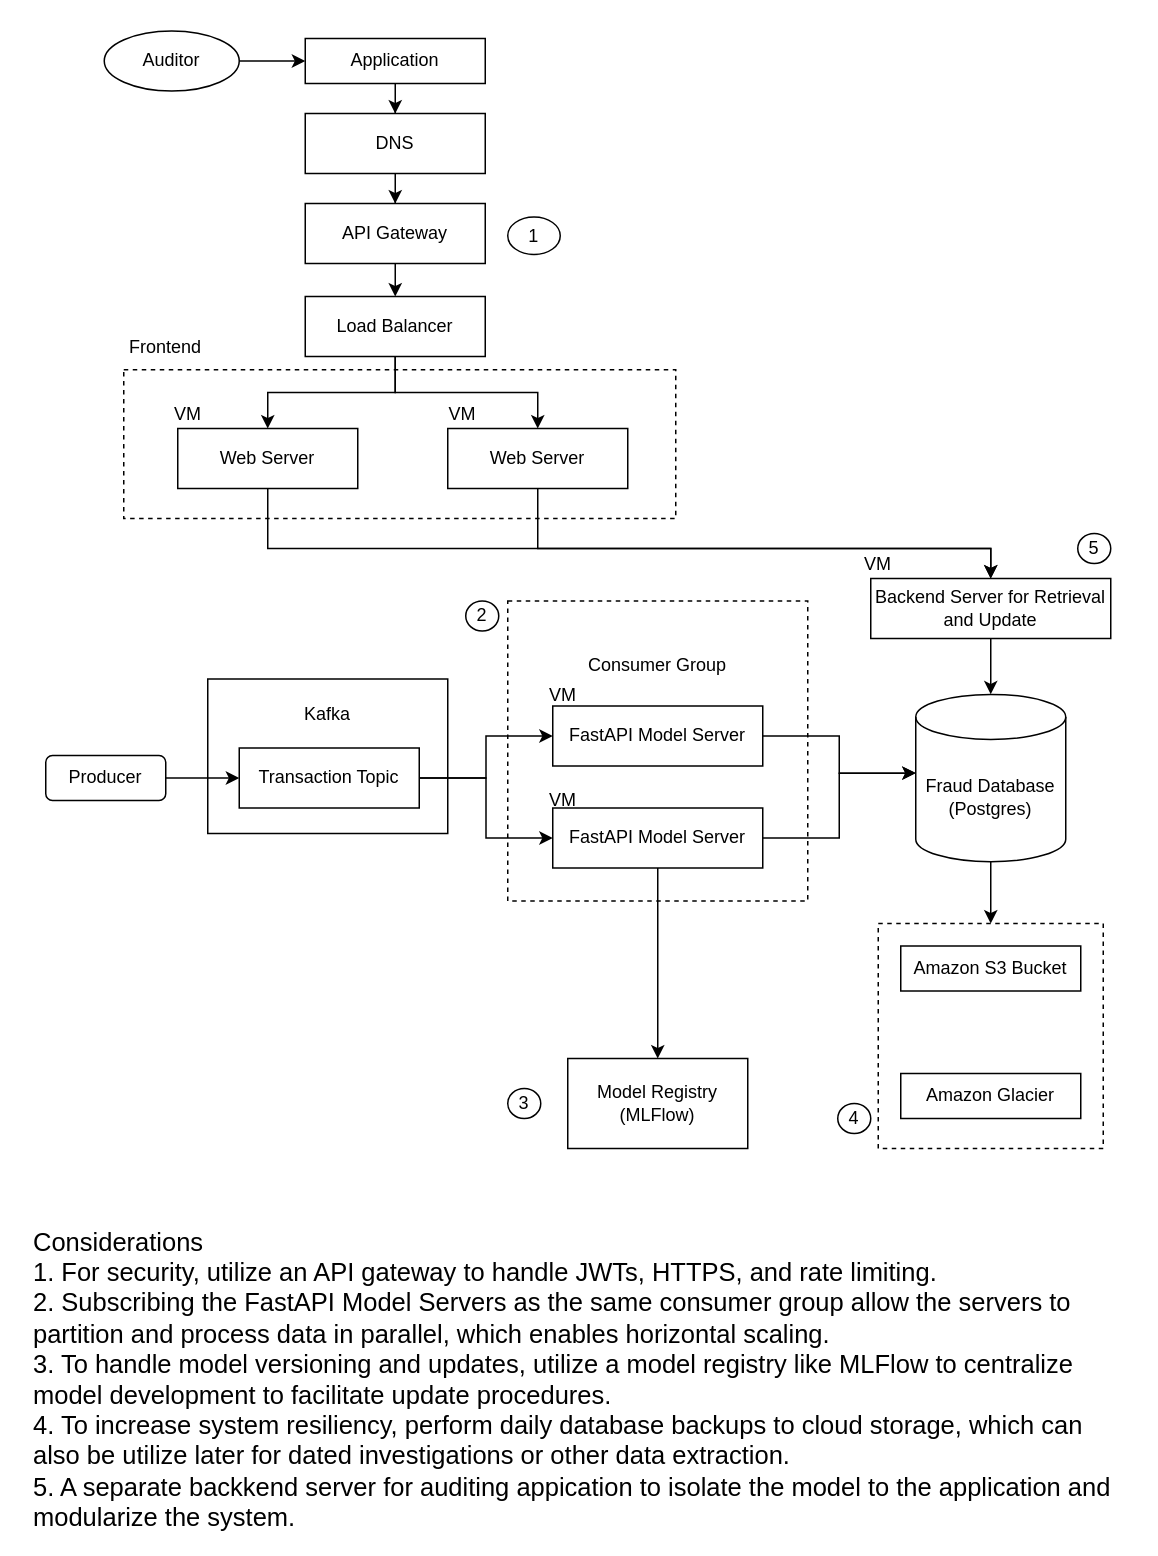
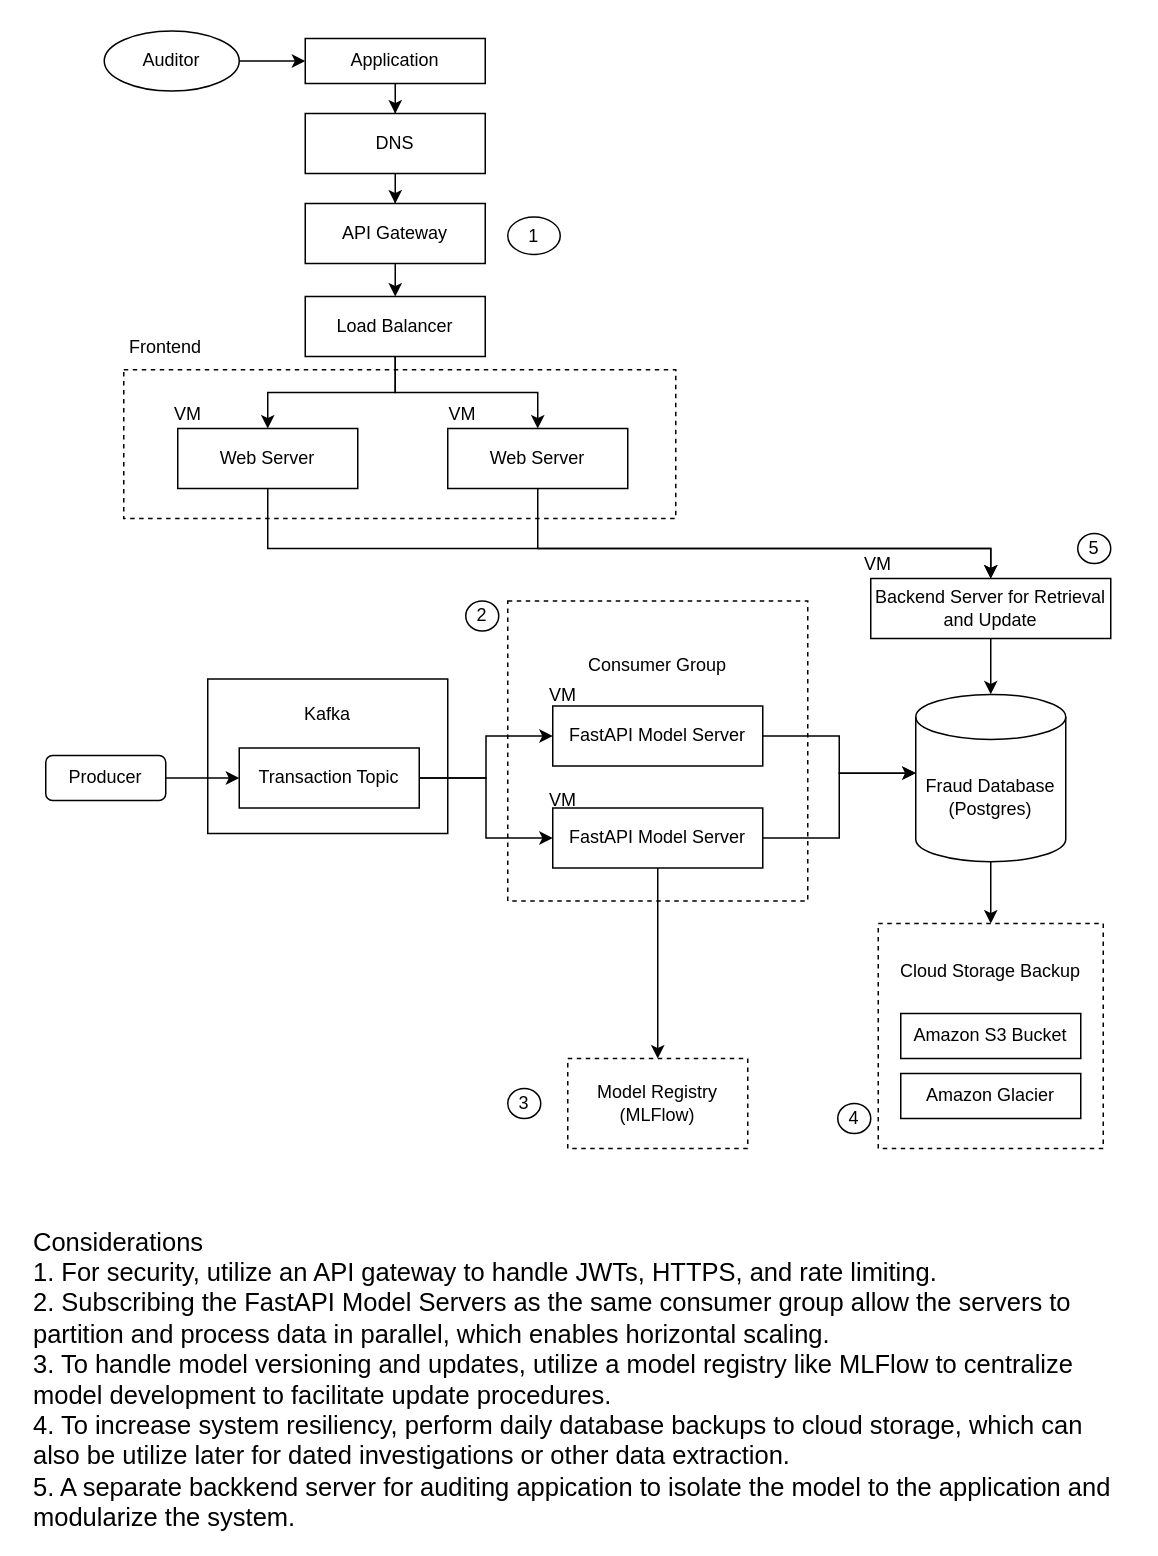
- <mxCell id="33" value="Amazon S3 Bucket" style="rounded=0;whiteSpace=wrap;html=1;" vertex="1" parent="1"><mxGeometry x="600" y="630" width="120" height="30" as="geometry" /></mxCell>
+ <mxCell id="33" value="Amazon S3 Bucket" style="rounded=0;whiteSpace=wrap;html=1;" vertex="1" parent="1"><mxGeometry x="600" y="675" width="120" height="30" as="geometry" /></mxCell>
- <mxCell id="31" value="Model Registry&lt;div&gt;(MLFlow)&lt;/div&gt;" style="rounded=0;whiteSpace=wrap;html=1;" vertex="1" parent="1"><mxGeometry x="378" y="705" width="120" height="60" as="geometry" /></mxCell>
+ <mxCell id="31" value="Model Registry&lt;div&gt;(MLFlow)&lt;/div&gt;" style="rounded=0;whiteSpace=wrap;html=1;dashed=1;" vertex="1" parent="1"><mxGeometry x="378" y="705" width="120" height="60" as="geometry" /></mxCell>
